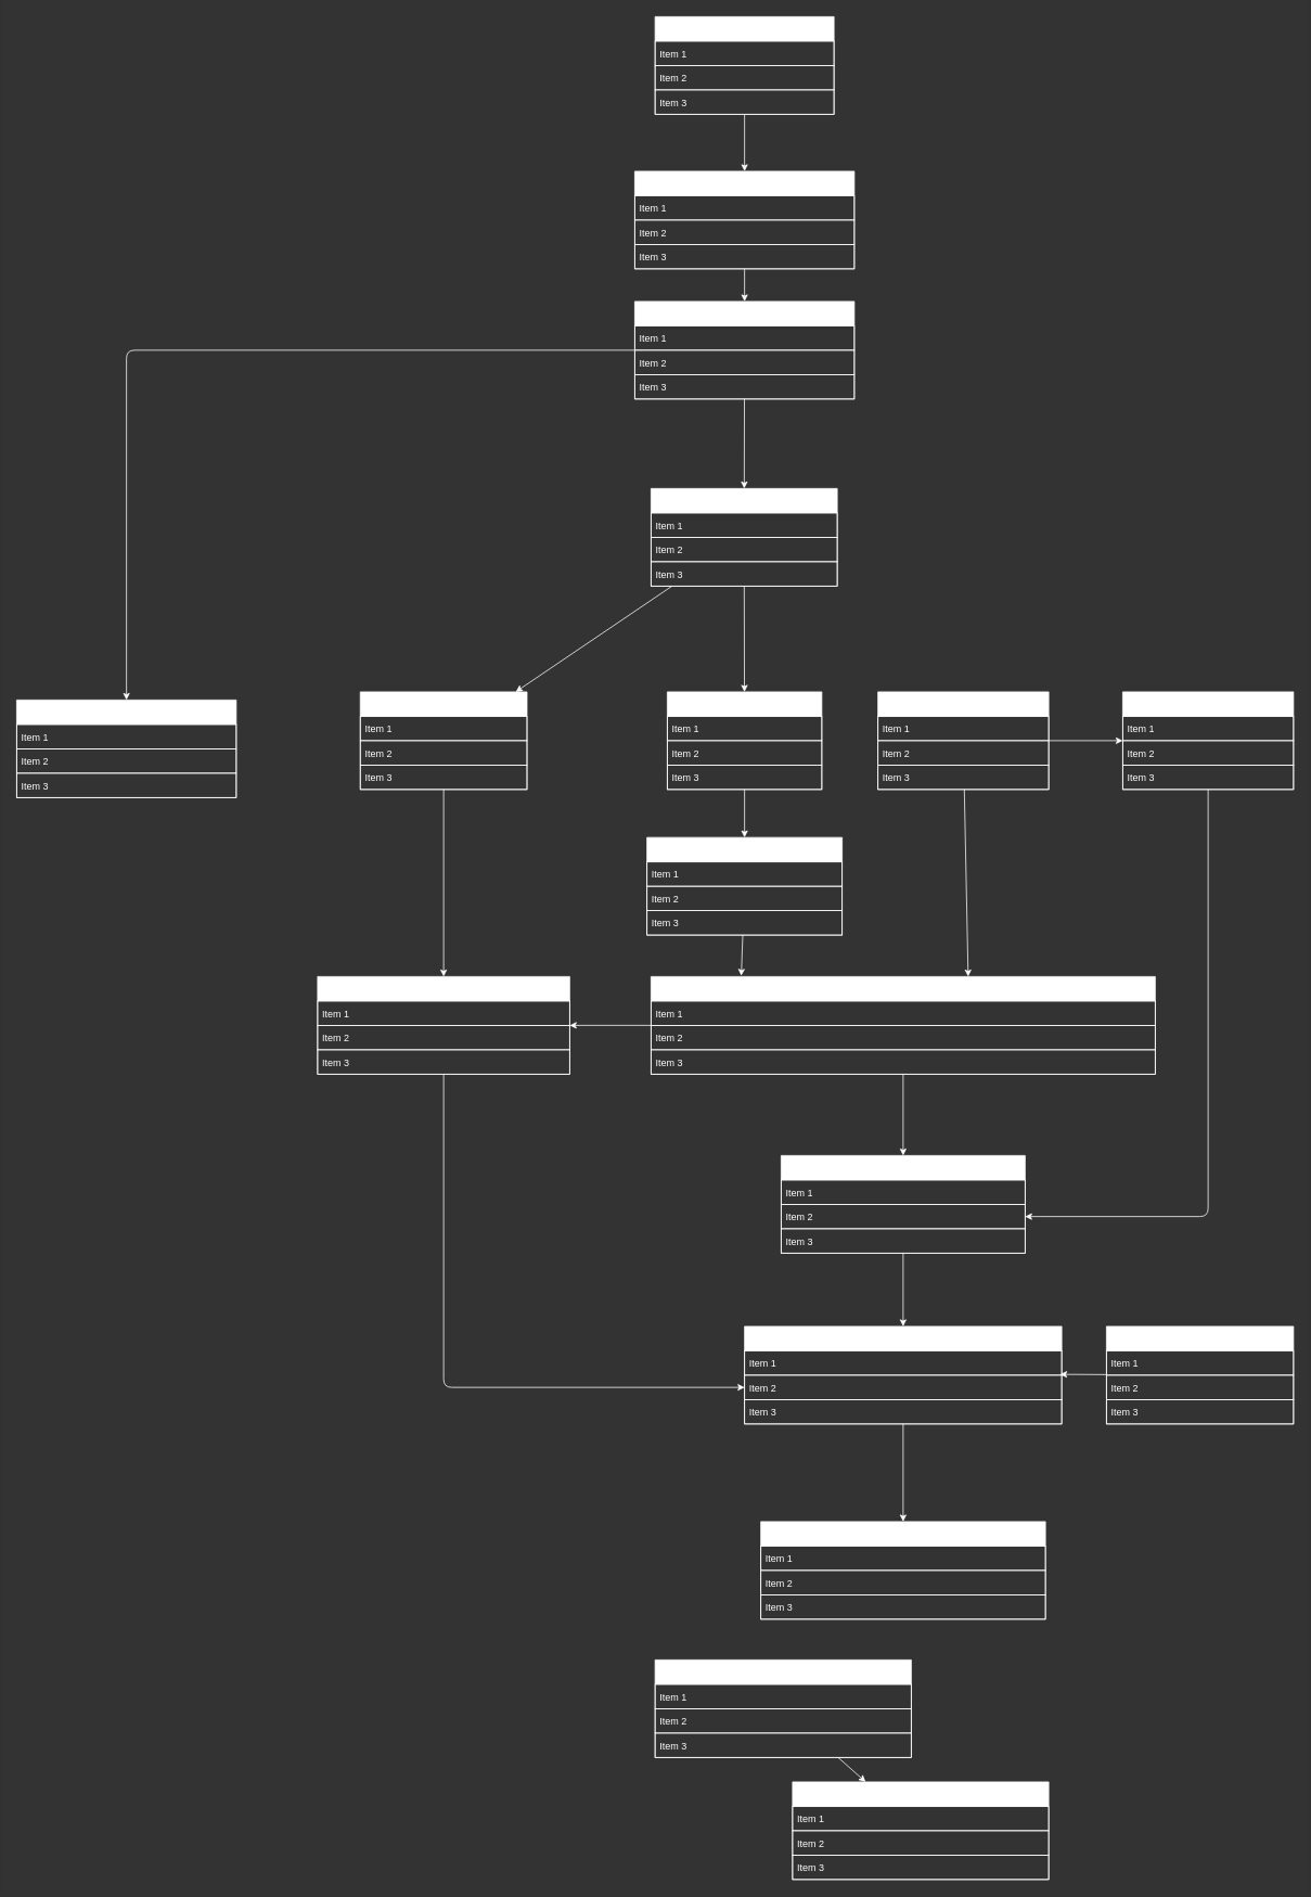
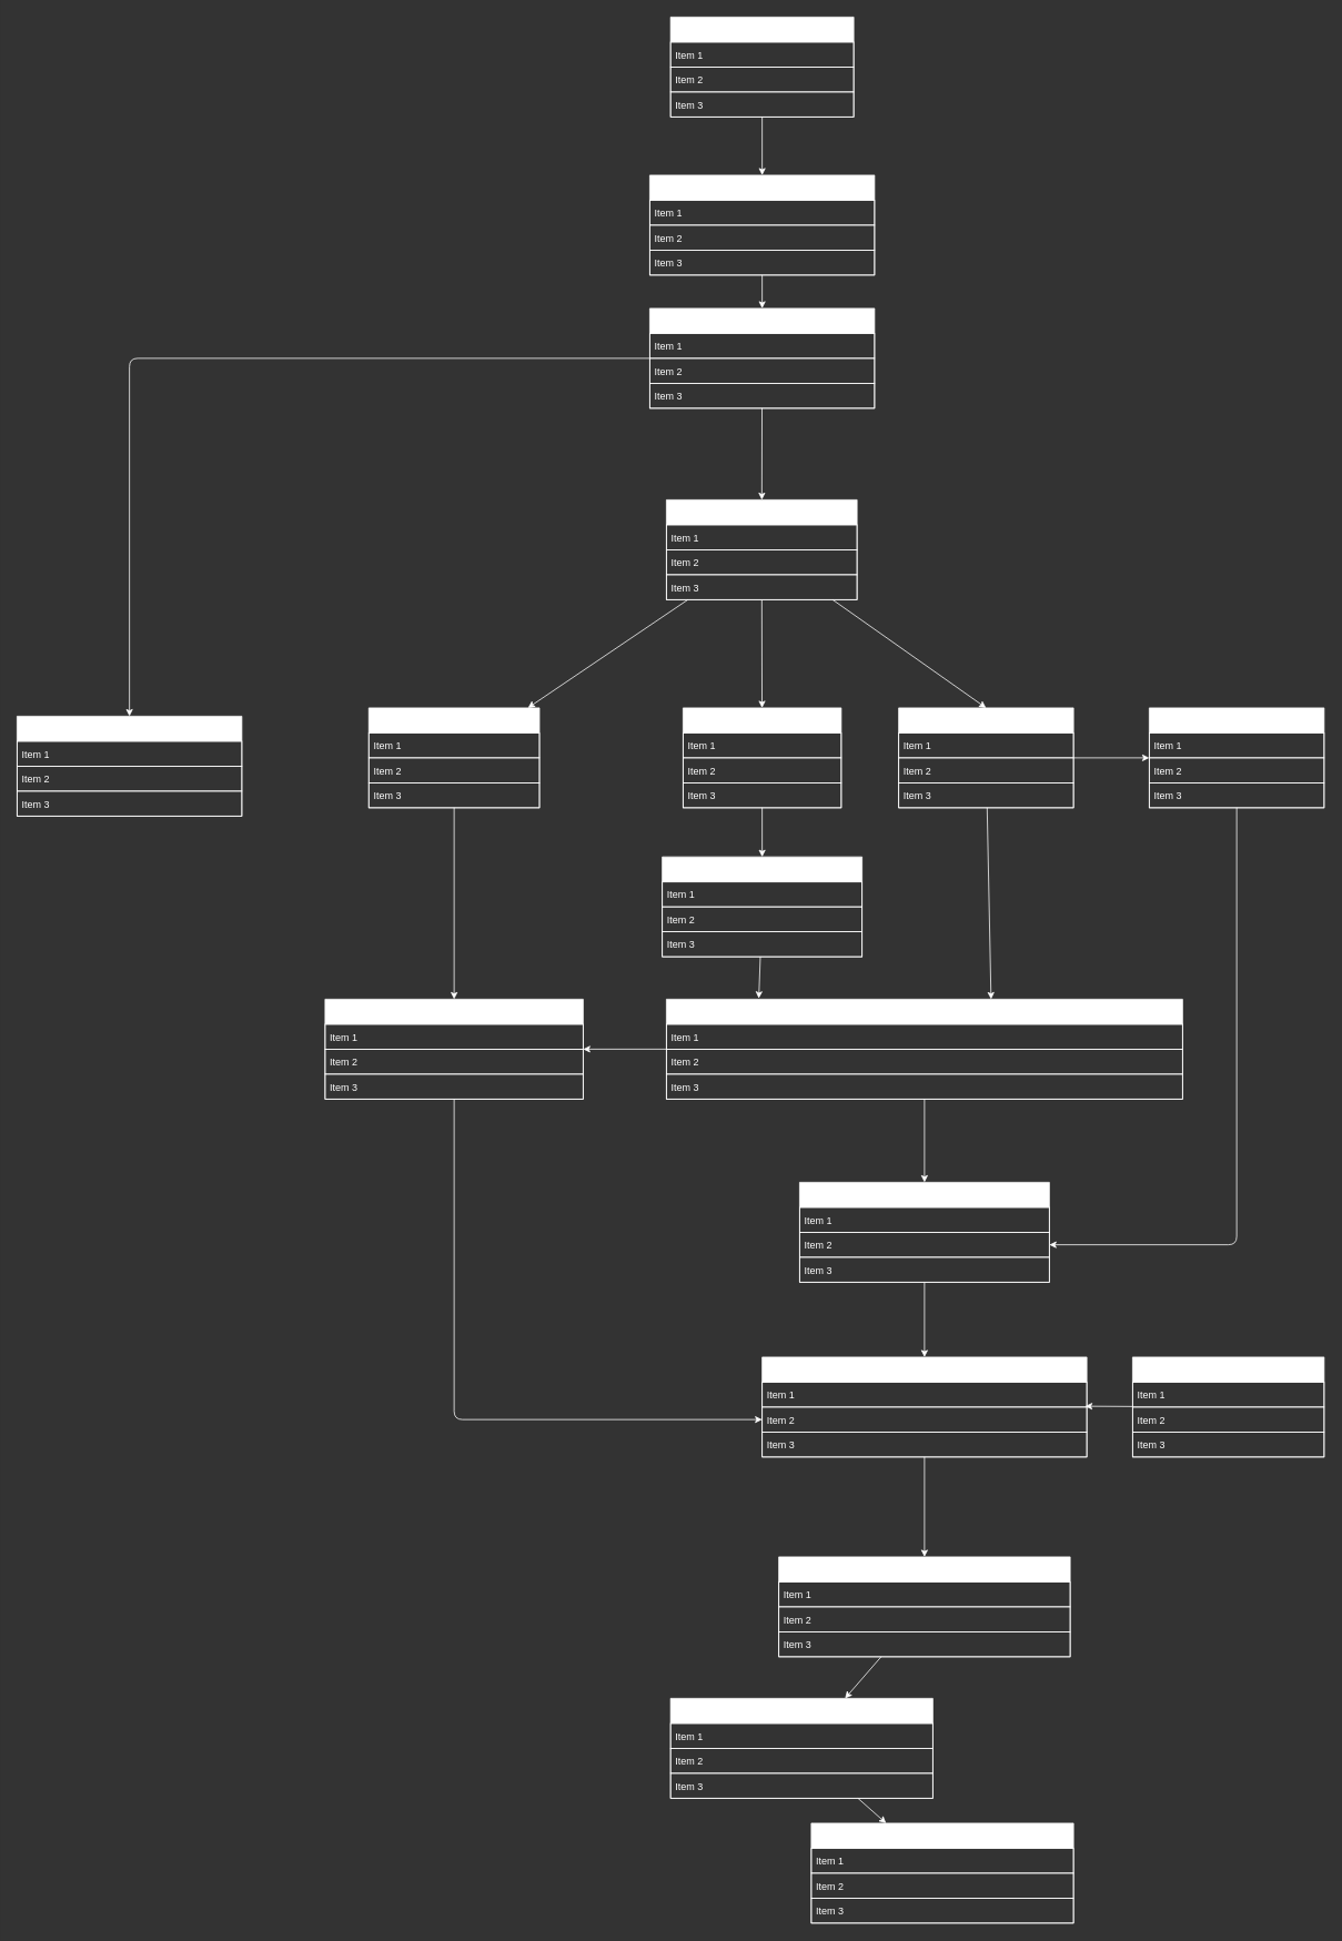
+ <mxCell id="24" style="edgeStyle=none;html=1;entryX=0.5;entryY=0;entryDx=0;entryDy=0;strokeColor=#FFFFFF;fontColor=#FFFFFF;" parent="1" source="26" target="37" edge="1"><mxGeometry relative="1" as="geometry" /></mxCell>
+ <mxCell id="81" style="edgeStyle=none;html=1;strokeColor=#FFFFFF;fontColor=#FFFFFF;" parent="1" source="82" target="87" edge="1"><mxGeometry relative="1" as="geometry" /></mxCell>
